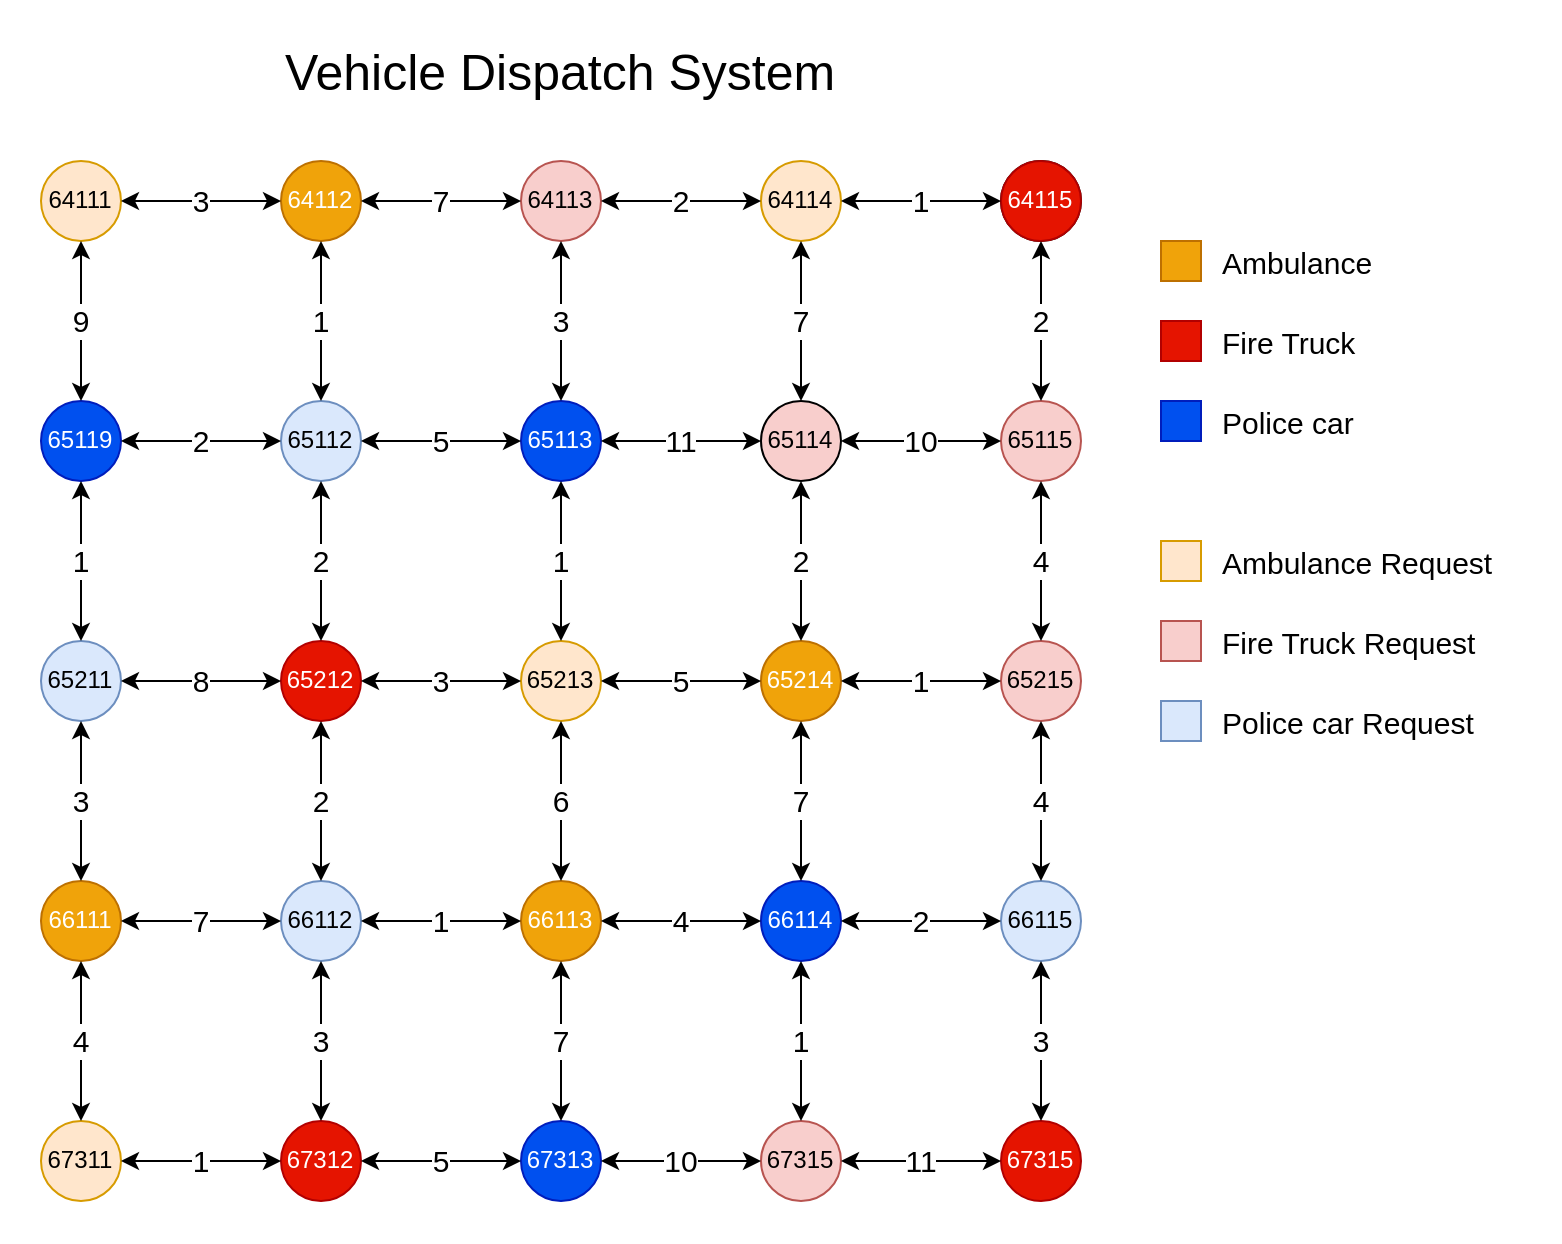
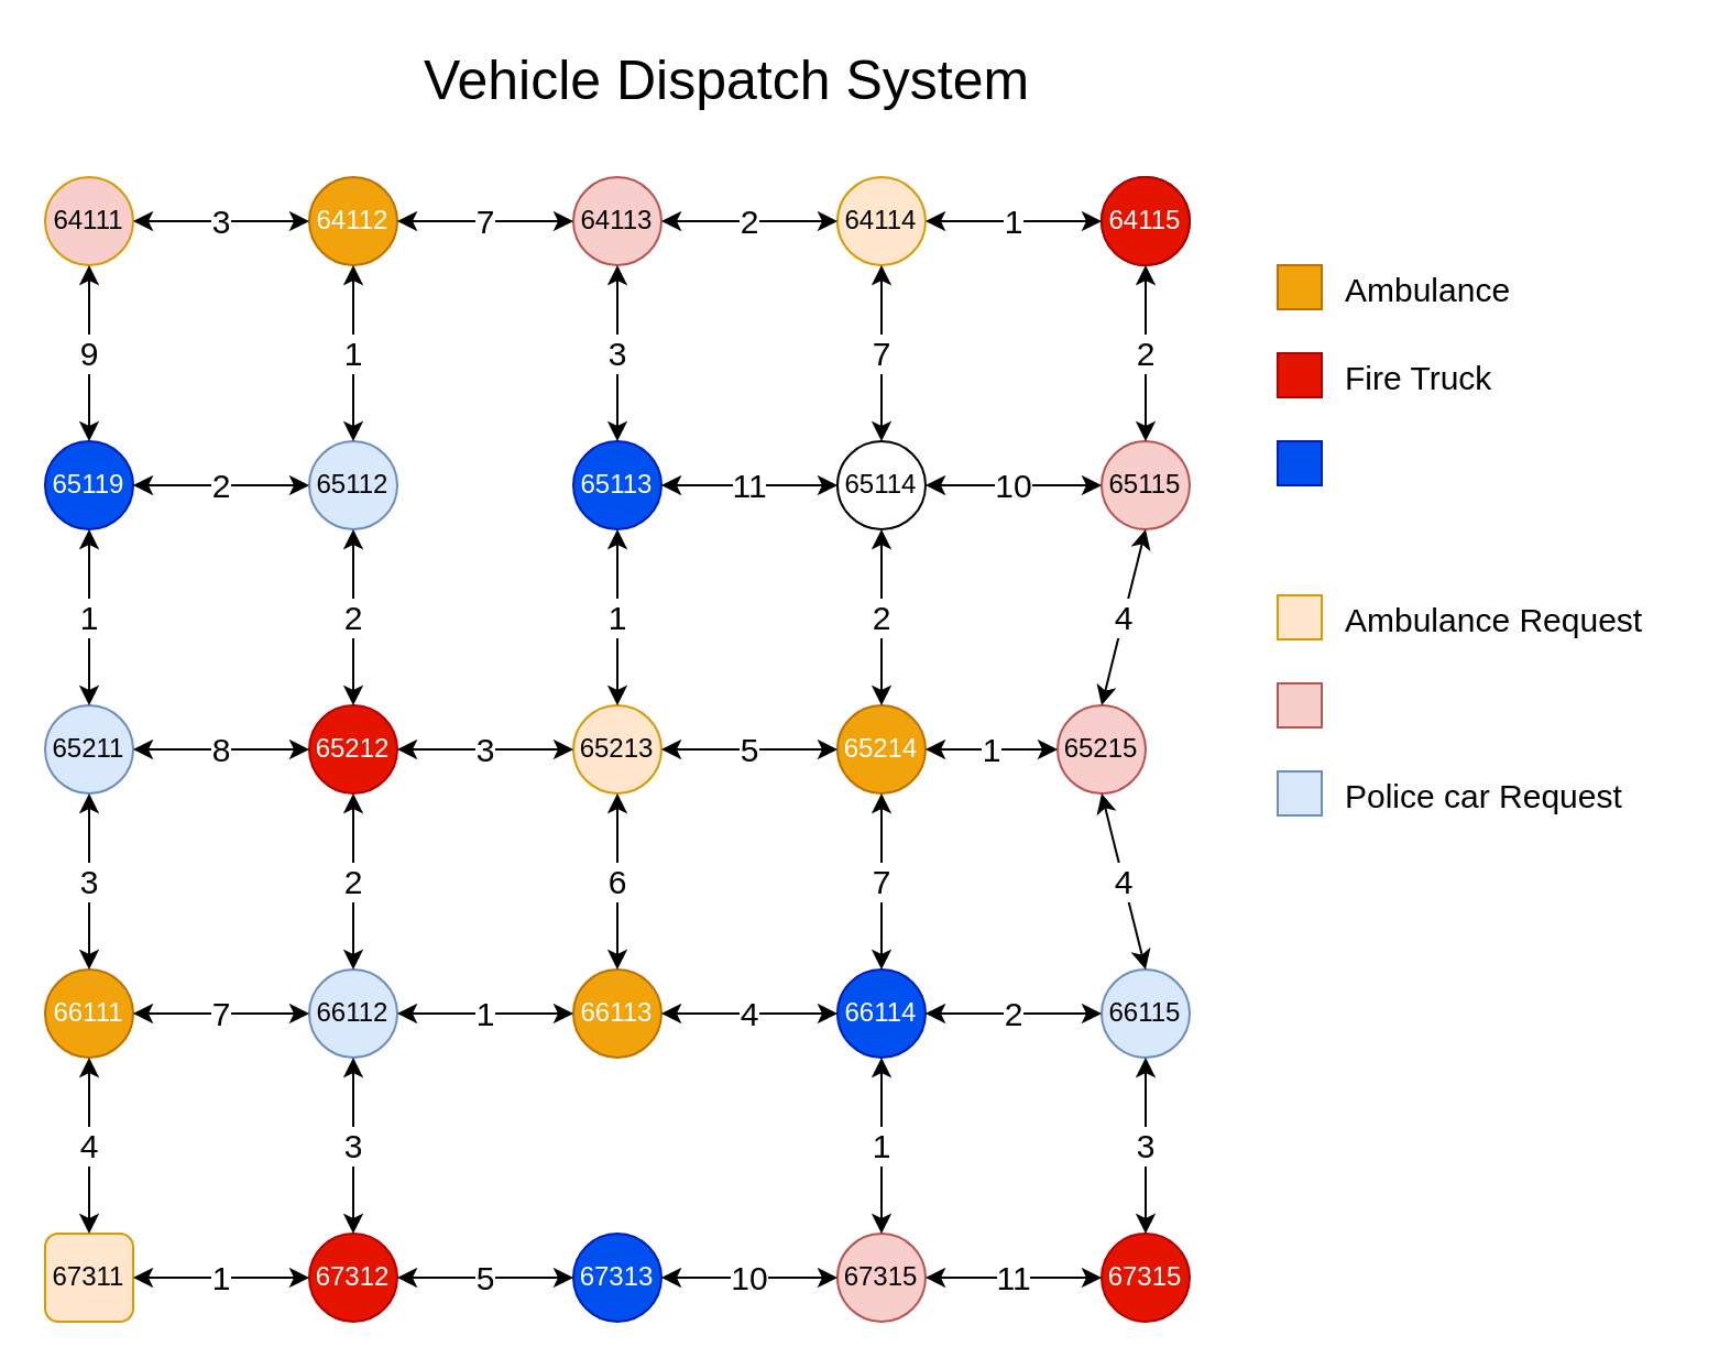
- <mxCell id="80" value="&lt;font style=&quot;font-size: 25px&quot;&gt;Vehicle Dispatch System&lt;/font&gt;&lt;br&gt;" style="text;html=1;strokeColor=none;fillColor=none;align=center;verticalAlign=middle;whiteSpace=wrap;rounded=0;fontSize=15;" vertex="1" parent="1"><mxGeometry x="120" y="20" width="320" height="30" as="geometry" /></mxCell>
+ <mxCell id="80" value="&lt;font style=&quot;font-size: 25px&quot;&gt;Vehicle Dispatch System&lt;/font&gt;&lt;br&gt;" style="text;html=1;strokeColor=none;fillColor=none;align=center;verticalAlign=middle;whiteSpace=wrap;rounded=0;fontSize=15;" vertex="1" parent="1"><mxGeometry x="170" y="20" width="320" height="30" as="geometry" /></mxCell>
- <mxCell id="2" value="64111" style="ellipse;whiteSpace=wrap;html=1;aspect=fixed;fillColor=#ffe6cc;strokeColor=#d79b00;" vertex="1" parent="1"><mxGeometry x="20" y="80" width="40" height="40" as="geometry" /></mxCell>
+ <mxCell id="2" value="64111" style="ellipse;whiteSpace=wrap;html=1;aspect=fixed;fillColor=#f8cecc;strokeColor=#d79b00;" vertex="1" parent="1"><mxGeometry x="20" y="80" width="40" height="40" as="geometry" /></mxCell>
- <mxCell id="73" value="Police car&lt;br&gt;" style="text;html=1;resizable=0;points=[];autosize=1;align=left;verticalAlign=top;spacingTop=-4;fontSize=15;" vertex="1" parent="1"><mxGeometry x="609" y="200" width="80" height="20" as="geometry" /></mxCell>
- <mxCell id="51" value="5" style="endArrow=classic;startArrow=classic;html=1;exitX=1;exitY=0.5;exitDx=0;exitDy=0;entryX=0;entryY=0.5;entryDx=0;entryDy=0;fontSize=15;" edge="1" parent="1" source="8" target="13"><mxGeometry width="50" height="50" relative="1" as="geometry"><mxPoint x="210" y="250" as="sourcePoint" /><mxPoint x="230" y="250" as="targetPoint" /></mxGeometry></mxCell>
- <mxCell id="19" value="65114" style="ellipse;whiteSpace=wrap;html=1;aspect=fixed;fillColor=#f8cecc;" vertex="1" parent="1"><mxGeometry x="380" y="200" width="40" height="40" as="geometry" /></mxCell>
+ <mxCell id="19" value="65114" style="ellipse;whiteSpace=wrap;html=1;aspect=fixed;" vertex="1" parent="1"><mxGeometry x="380" y="200" width="40" height="40" as="geometry" /></mxCell>
- <mxCell id="78" value="Fire Truck Request&lt;br&gt;&lt;br&gt;" style="text;html=1;resizable=0;points=[];autosize=1;align=left;verticalAlign=top;spacingTop=-4;fontSize=15;" vertex="1" parent="1"><mxGeometry x="609" y="310" width="140" height="40" as="geometry" /></mxCell>
- <mxCell id="25" value="65215" style="ellipse;whiteSpace=wrap;html=1;aspect=fixed;fillColor=#f8cecc;strokeColor=#b85450;" vertex="1" parent="1"><mxGeometry x="500" y="320" width="40" height="40" as="geometry" /></mxCell>
+ <mxCell id="25" value="65215" style="ellipse;whiteSpace=wrap;html=1;aspect=fixed;fillColor=#f8cecc;strokeColor=#b85450;" vertex="1" parent="1"><mxGeometry x="480" y="320" width="40" height="40" as="geometry" /></mxCell>
- <mxCell id="47" value="7" style="endArrow=classic;startArrow=classic;html=1;entryX=0.5;entryY=1;entryDx=0;entryDy=0;exitX=0.5;exitY=0;exitDx=0;exitDy=0;fontSize=15;" edge="1" parent="1" source="16" target="15"><mxGeometry width="50" height="50" relative="1" as="geometry"><mxPoint x="240" y="560" as="sourcePoint" /><mxPoint x="290" y="510" as="targetPoint" /></mxGeometry></mxCell>
- <mxCell id="6" value="67311" style="ellipse;whiteSpace=wrap;html=1;aspect=fixed;fillColor=#ffe6cc;strokeColor=#d79b00;" vertex="1" parent="1"><mxGeometry x="20" y="560" width="40" height="40" as="geometry" /></mxCell>
+ <mxCell id="6" value="67311" style="whiteSpace=wrap;html=1;aspect=fixed;fillColor=#ffe6cc;strokeColor=#d79b00;rounded=1;" vertex="1" parent="1"><mxGeometry x="20" y="560" width="40" height="40" as="geometry" /></mxCell>
